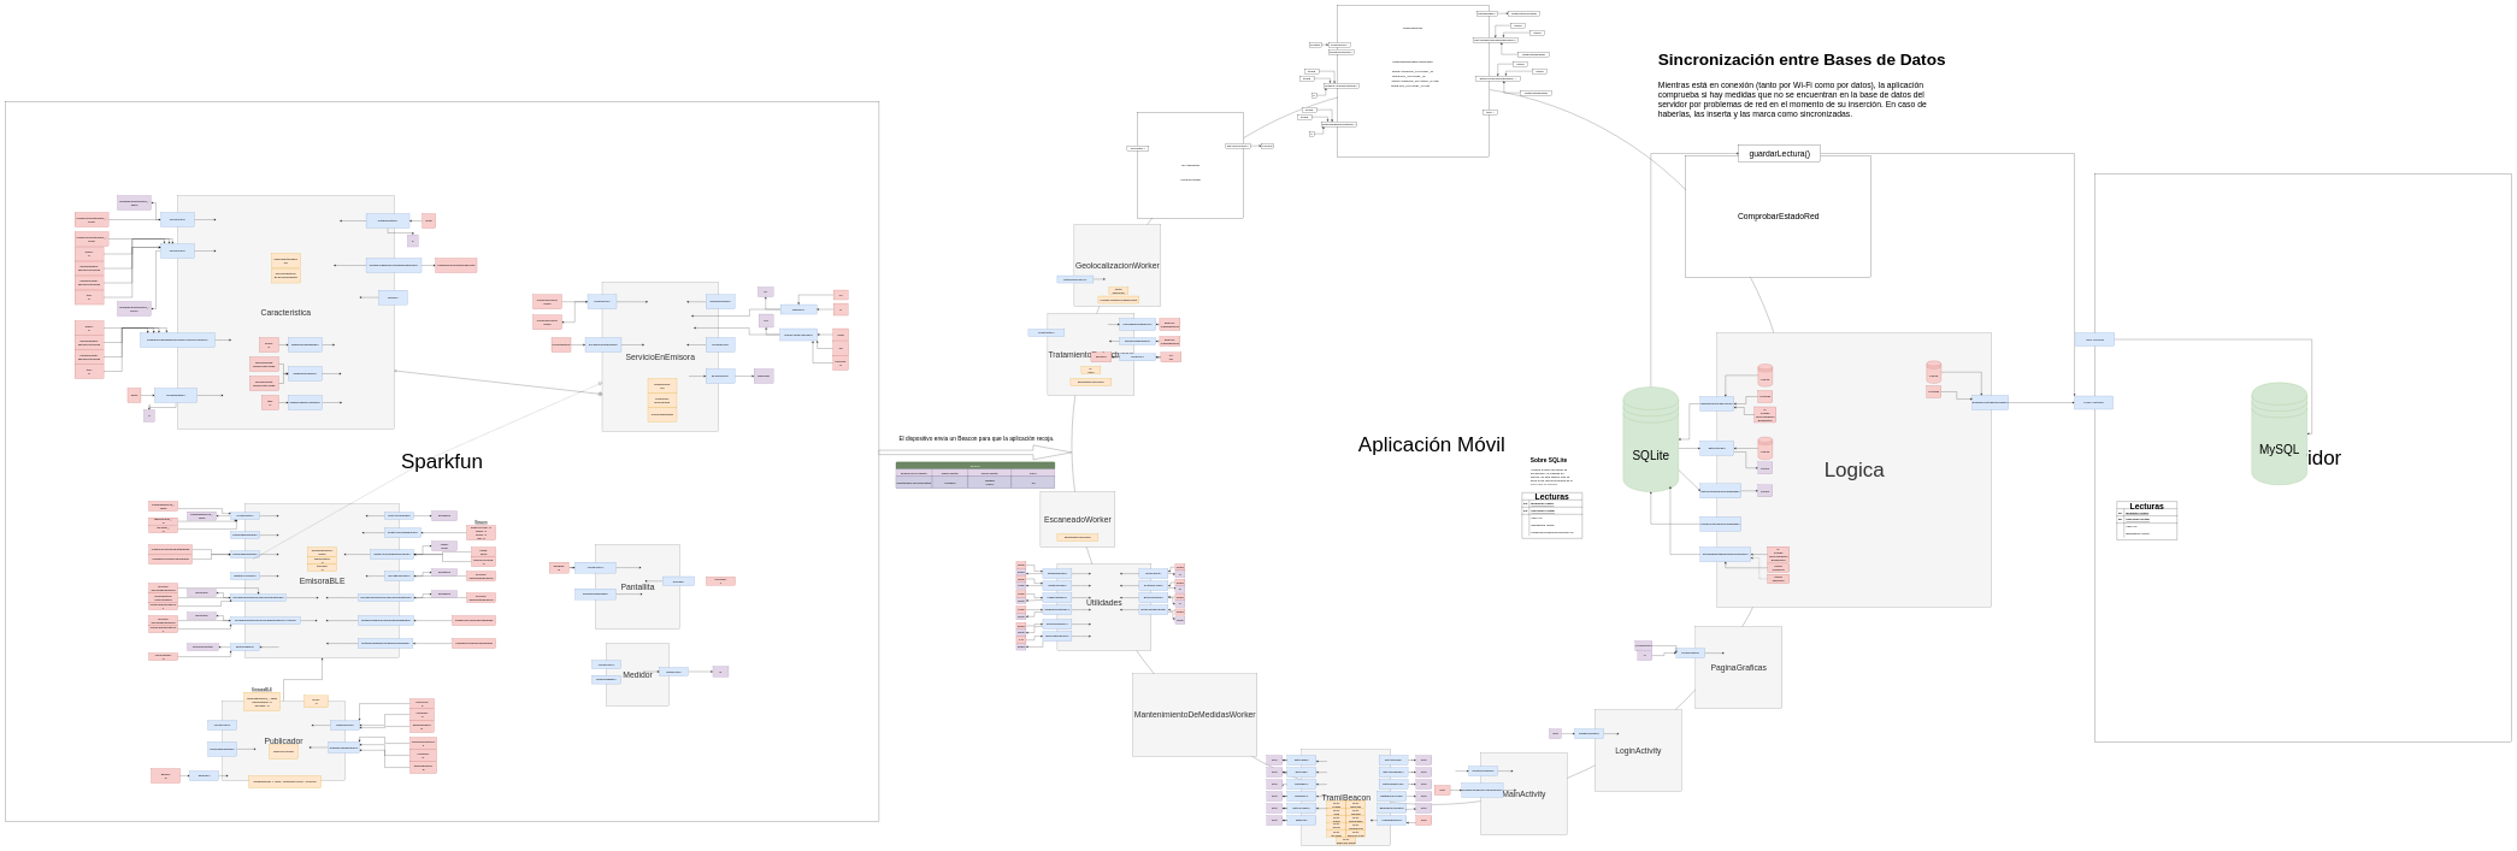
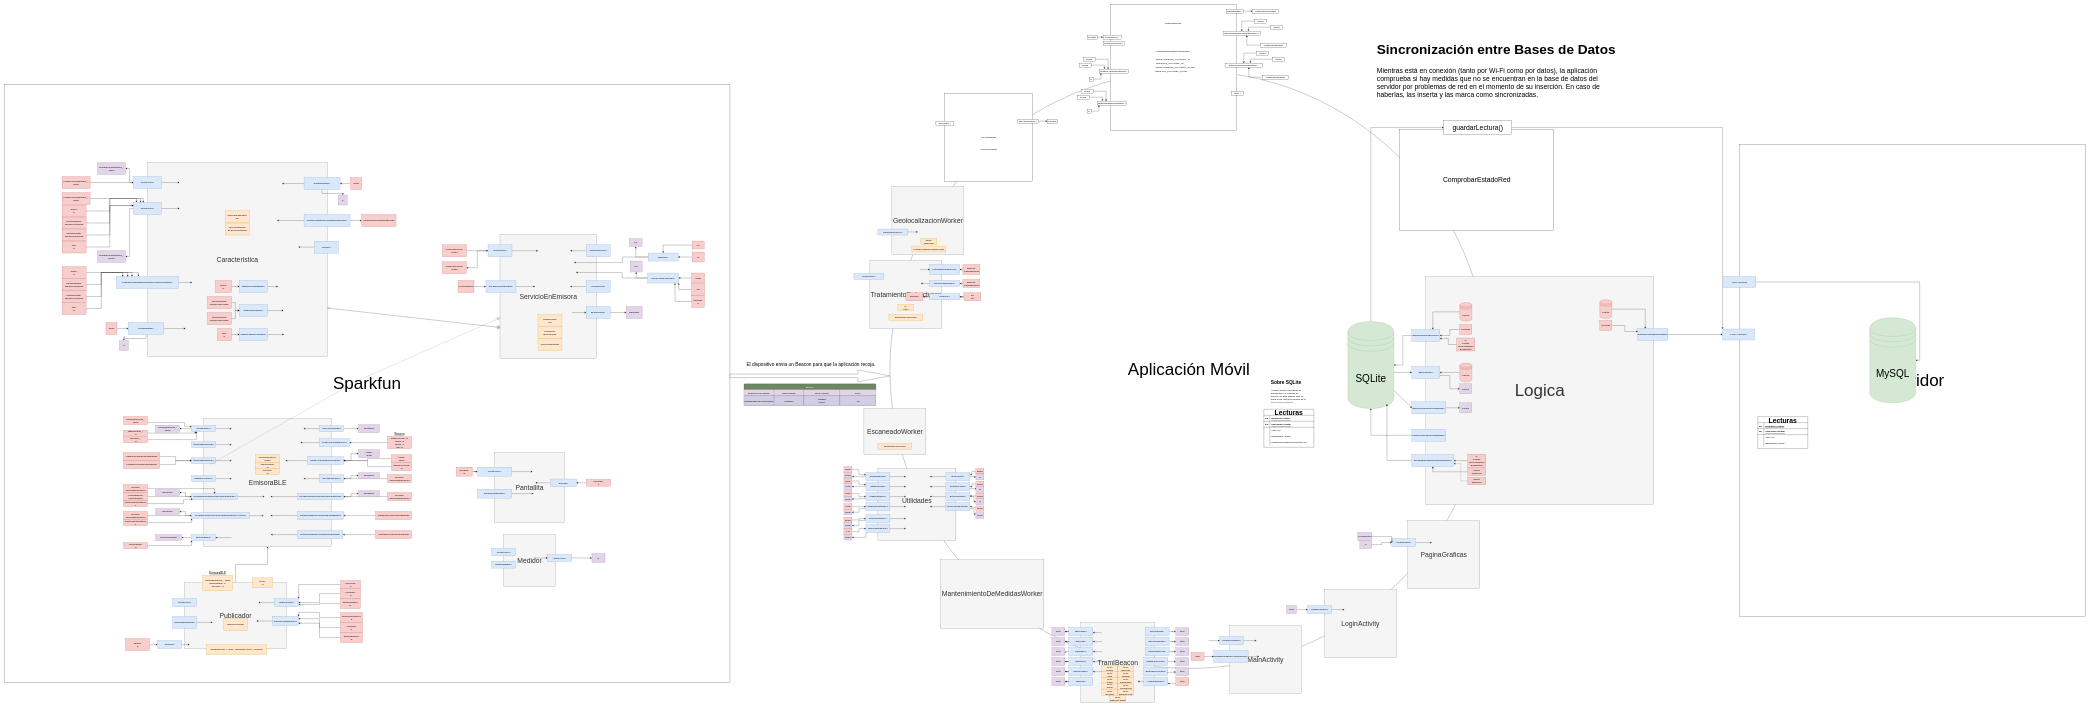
+ <mxCell id="131" value="" style="edgeStyle=orthogonalEdgeStyle;rounded=0;orthogonalLoop=1;jettySize=auto;html=1;fontSize=12;" parent="1" source="132" target="130" edge="1"><mxGeometry relative="1" as="geometry" /></mxCell>
